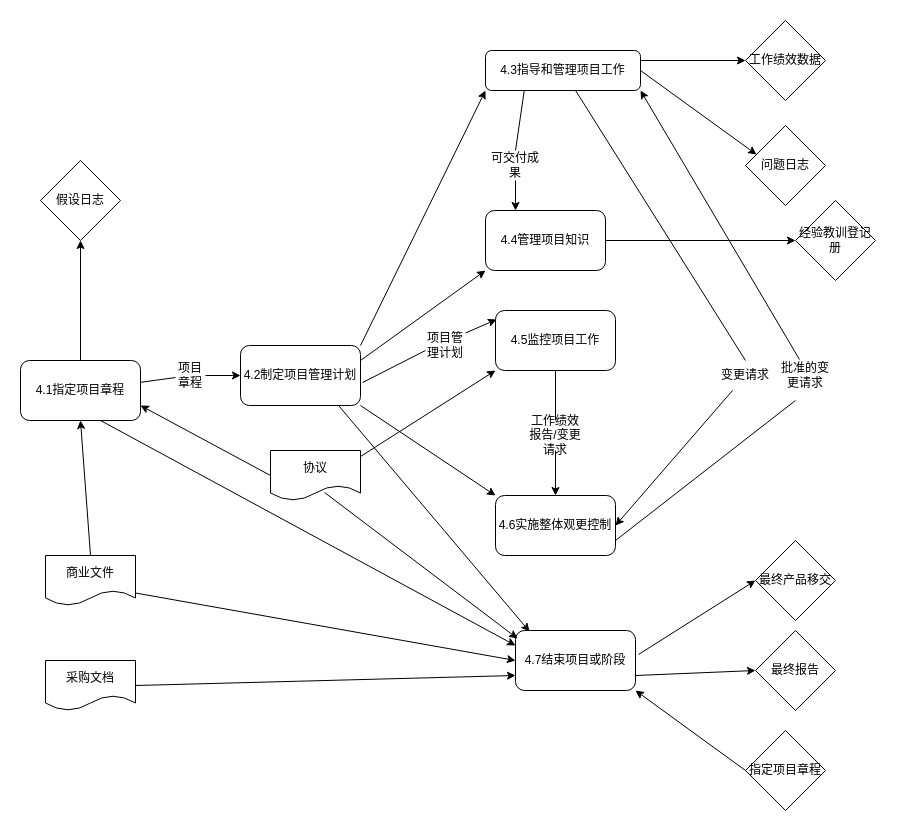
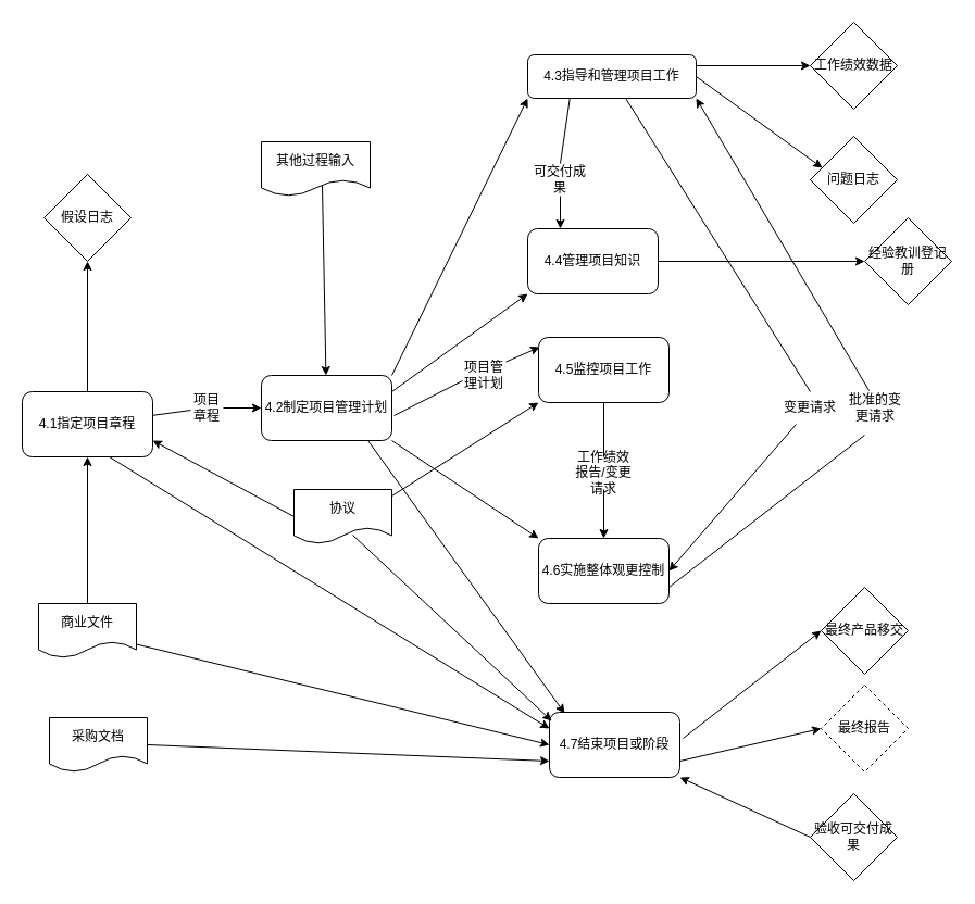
+ <mxCell id="16" value="其他过程输入" style="shape=document;whiteSpace=wrap;html=1;boundedLbl=1;" parent="1" vertex="1"><mxGeometry x="240" y="130" width="100" height="50" as="geometry" /></mxCell>
+ <mxCell id="27" value="" style="endArrow=classic;html=1;exitX=0.56;exitY=0.8;exitDx=0;exitDy=0;exitPerimeter=0;" parent="1" source="16" target="3" edge="1"><mxGeometry width="50" height="50" relative="1" as="geometry"><mxPoint x="435" y="430" as="sourcePoint" /><mxPoint x="485" y="380" as="targetPoint" /></mxGeometry></mxCell>
- <mxCell id="13" value="商业文件" style="shape=document;whiteSpace=wrap;html=1;boundedLbl=1;" parent="1" vertex="1"><mxGeometry x="45" y="555" width="90" height="50" as="geometry" /></mxCell>
+ <mxCell id="13" value="商业文件" style="shape=document;whiteSpace=wrap;html=1;boundedLbl=1;" parent="1" vertex="1"><mxGeometry x="35" y="555" width="90" height="50" as="geometry" /></mxCell>
- <mxCell id="10" value="4.7结束项目或阶段" style="rounded=1;whiteSpace=wrap;html=1;" parent="1" vertex="1"><mxGeometry x="515" y="630" width="120" height="60" as="geometry" /></mxCell>
+ <mxCell id="10" value="4.7结束项目或阶段" style="rounded=1;whiteSpace=wrap;html=1;" parent="1" vertex="1"><mxGeometry x="505" y="655" width="120" height="60" as="geometry" /></mxCell>
- <mxCell id="44" value="最终报告" style="rhombus;whiteSpace=wrap;html=1;" parent="1" vertex="1"><mxGeometry x="755" y="630" width="80" height="80" as="geometry" /></mxCell>
+ <mxCell id="44" value="最终报告" style="rhombus;whiteSpace=wrap;html=1;dashed=1;" parent="1" vertex="1"><mxGeometry x="755" y="630" width="80" height="80" as="geometry" /></mxCell>
- <mxCell id="41" value="指定项目章程" style="rhombus;whiteSpace=wrap;html=1;" parent="1" vertex="1"><mxGeometry x="745" y="730" width="80" height="80" as="geometry" /></mxCell>
+ <mxCell id="41" value="验收可交付成果" style="rhombus;whiteSpace=wrap;html=1;" parent="1" vertex="1"><mxGeometry x="745" y="730" width="80" height="80" as="geometry" /></mxCell>
